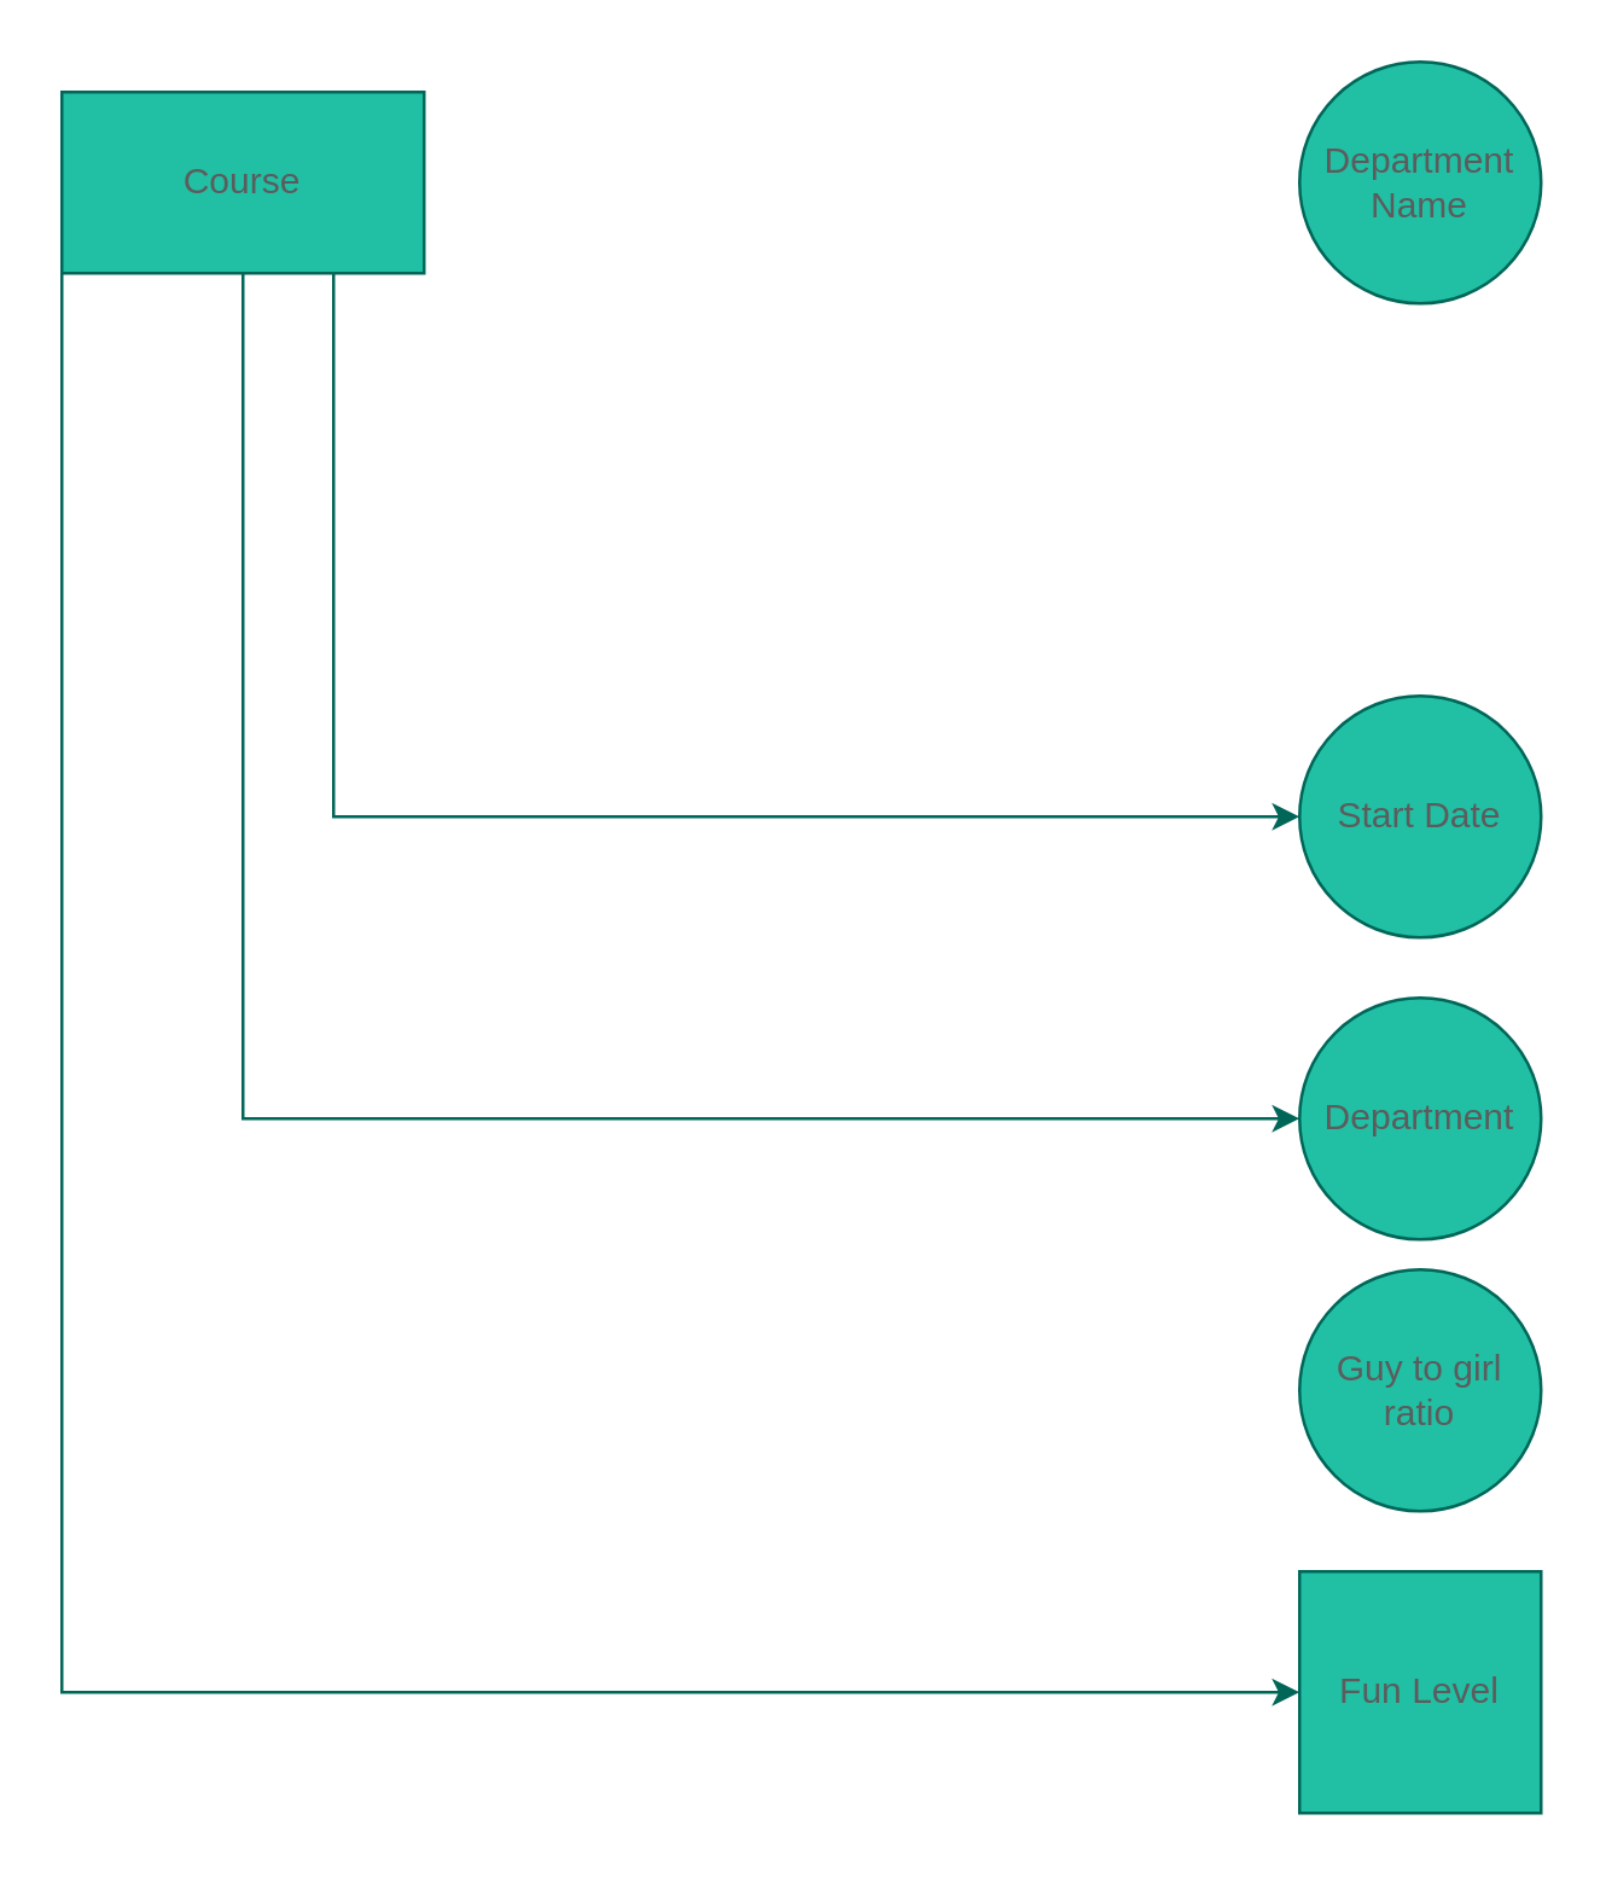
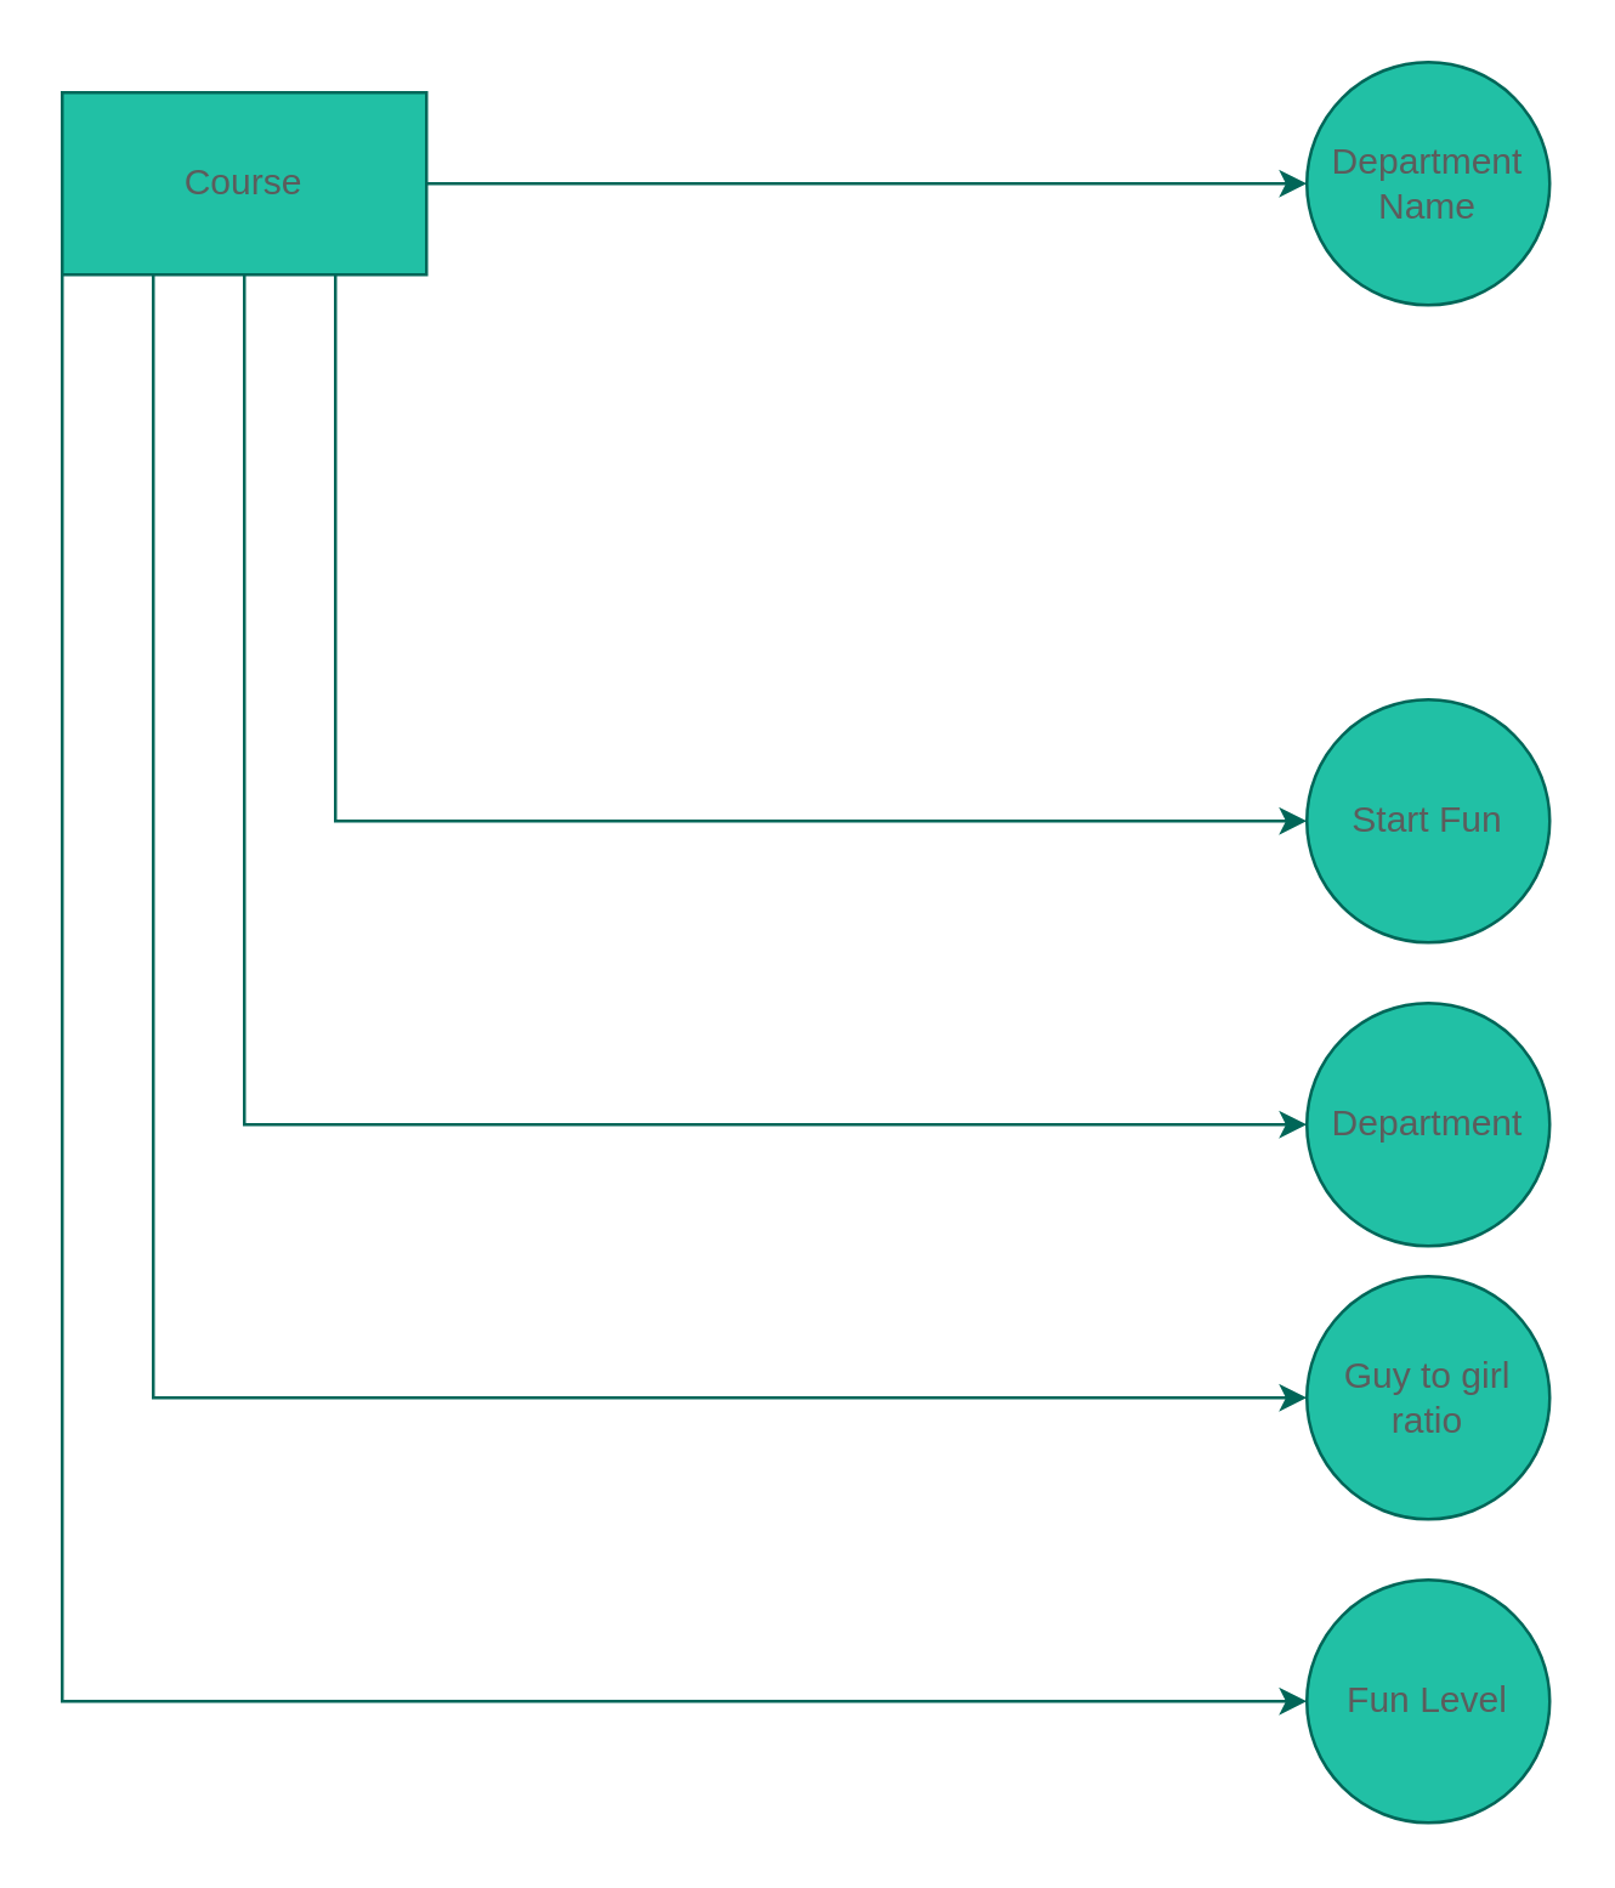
+ <mxCell id="2" style="edgeStyle=orthogonalEdgeStyle;rounded=0;sketch=0;orthogonalLoop=1;jettySize=auto;html=1;fontColor=#5C5C5C;strokeColor=#006658;fillColor=#21C0A5;entryX=0;entryY=0.5;entryDx=0;entryDy=0;" edge="1" parent="1" source="7" target="12"><mxGeometry relative="1" as="geometry"><mxPoint x="410" y="60" as="targetPoint" /></mxGeometry></mxCell>
- <mxCell id="8" value="Start Date" style="ellipse;whiteSpace=wrap;html=1;aspect=fixed;rounded=0;sketch=0;fontColor=#5C5C5C;strokeColor=#006658;fillColor=#21C0A5;" vertex="1" parent="1"><mxGeometry x="430" y="230" width="80" height="80" as="geometry" /></mxCell>
+ <mxCell id="8" value="Start Fun" style="ellipse;whiteSpace=wrap;html=1;aspect=fixed;rounded=0;sketch=0;fontColor=#5C5C5C;strokeColor=#006658;fillColor=#21C0A5;" vertex="1" parent="1"><mxGeometry x="430" y="230" width="80" height="80" as="geometry" /></mxCell>
+ <mxCell id="5" style="edgeStyle=orthogonalEdgeStyle;rounded=0;sketch=0;orthogonalLoop=1;jettySize=auto;html=1;exitX=0.25;exitY=1;exitDx=0;exitDy=0;entryX=0;entryY=0.5;entryDx=0;entryDy=0;fontColor=#5C5C5C;strokeColor=#006658;fillColor=#21C0A5;" edge="1" parent="1" source="7" target="10"><mxGeometry relative="1" as="geometry" /></mxCell>
- <mxCell id="11" value="Fun Level" style="whiteSpace=wrap;html=1;aspect=fixed;sketch=0;fontColor=#5C5C5C;strokeColor=#006658;fillColor=#21C0A5;rounded=0;" vertex="1" parent="1"><mxGeometry x="430" y="520" width="80" height="80" as="geometry" /></mxCell>
+ <mxCell id="11" value="Fun Level" style="ellipse;whiteSpace=wrap;html=1;aspect=fixed;rounded=0;sketch=0;fontColor=#5C5C5C;strokeColor=#006658;fillColor=#21C0A5;" vertex="1" parent="1"><mxGeometry x="430" y="520" width="80" height="80" as="geometry" /></mxCell>
